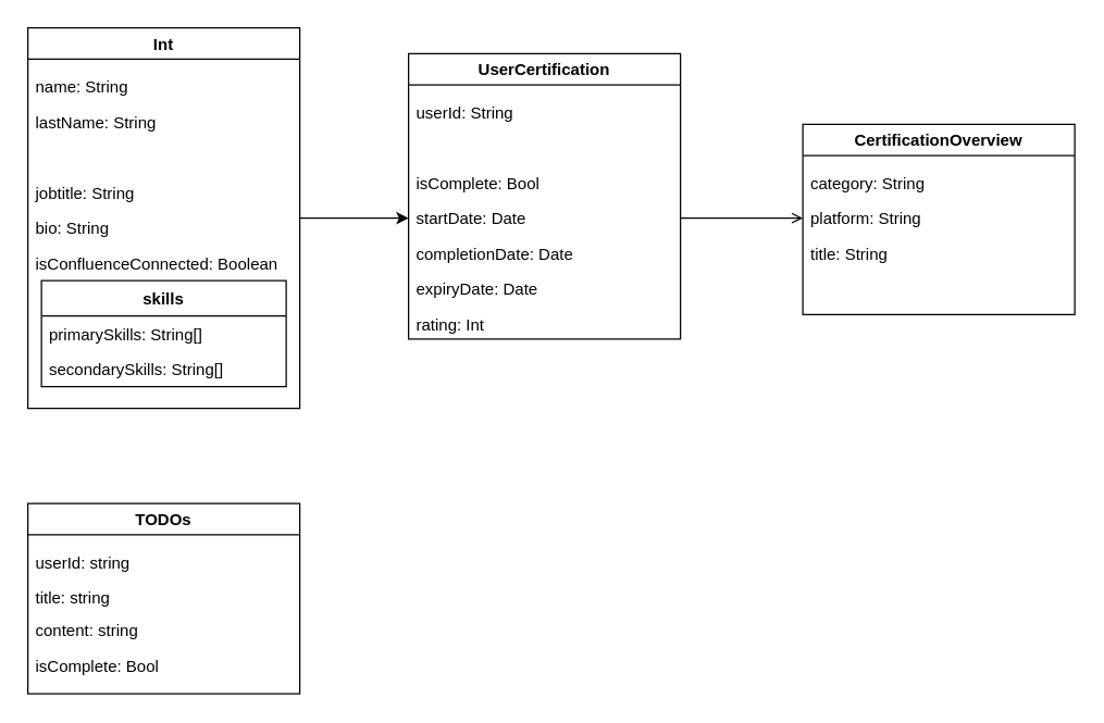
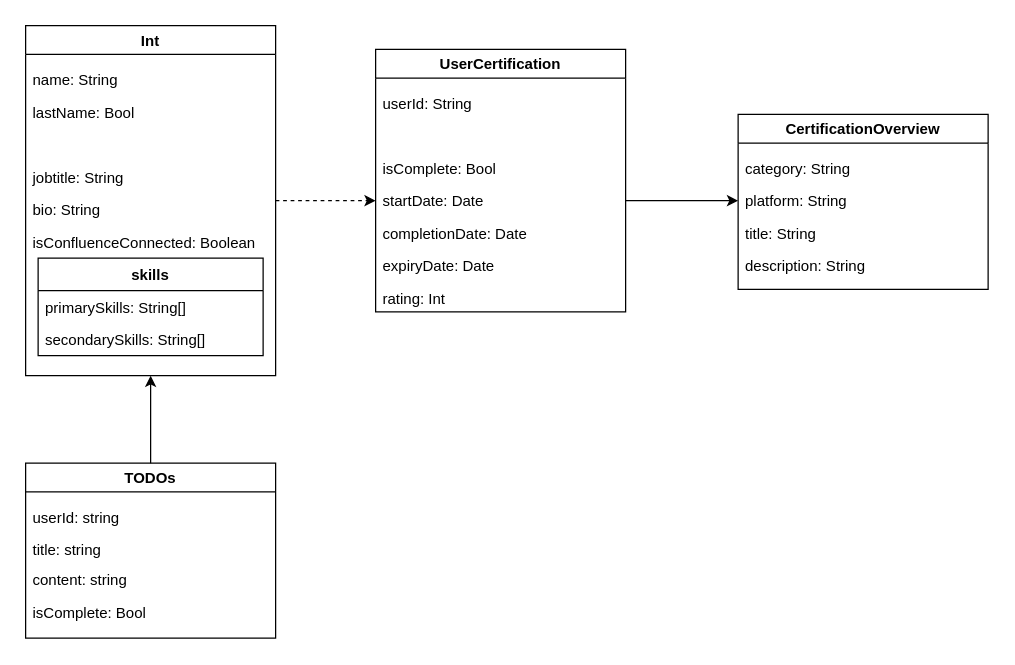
- <mxCell id="5" value="lastName: String" style="text;strokeColor=none;fillColor=none;align=left;verticalAlign=top;spacingLeft=4;spacingRight=4;overflow=hidden;rotatable=0;points=[[0,0.5],[1,0.5]];portConstraint=eastwest;" parent="3" vertex="1"><mxGeometry y="56" width="200" height="26" as="geometry" /></mxCell>
+ <mxCell id="5" value="lastName: Bool" style="text;strokeColor=none;fillColor=none;align=left;verticalAlign=top;spacingLeft=4;spacingRight=4;overflow=hidden;rotatable=0;points=[[0,0.5],[1,0.5]];portConstraint=eastwest;" parent="3" vertex="1"><mxGeometry y="56" width="200" height="26" as="geometry" /></mxCell>
- <mxCell id="2" style="edgeStyle=orthogonalEdgeStyle;rounded=0;orthogonalLoop=1;jettySize=auto;html=1;entryX=0;entryY=0.5;entryDx=0;entryDy=0;" parent="1" source="3" target="28" edge="1"><mxGeometry relative="1" as="geometry" /></mxCell>
+ <mxCell id="2" style="edgeStyle=orthogonalEdgeStyle;rounded=0;orthogonalLoop=1;jettySize=auto;html=1;entryX=0;entryY=0.5;entryDx=0;entryDy=0;dashed=1;" parent="1" source="3" target="28" edge="1"><mxGeometry relative="1" as="geometry" /></mxCell>
- <mxCell id="29" style="edgeStyle=orthogonalEdgeStyle;rounded=0;orthogonalLoop=1;jettySize=auto;html=1;entryX=0;entryY=0.5;entryDx=0;entryDy=0;exitX=1;exitY=0.5;exitDx=0;exitDy=0;endArrow=open;" parent="1" source="28" target="19" edge="1"><mxGeometry relative="1" as="geometry" /></mxCell>
+ <mxCell id="29" style="edgeStyle=orthogonalEdgeStyle;rounded=0;orthogonalLoop=1;jettySize=auto;html=1;entryX=0;entryY=0.5;entryDx=0;entryDy=0;exitX=1;exitY=0.5;exitDx=0;exitDy=0;" parent="1" source="28" target="19" edge="1"><mxGeometry relative="1" as="geometry" /></mxCell>
+ <mxCell id="21" value="description: String&#10;" style="text;strokeColor=none;fillColor=none;align=left;verticalAlign=top;spacingLeft=4;spacingRight=4;overflow=hidden;rotatable=0;points=[[0,0.5],[1,0.5]];portConstraint=eastwest;" parent="17" vertex="1"><mxGeometry y="108" width="200" height="26" as="geometry" /></mxCell>
+ <mxCell id="30" style="edgeStyle=orthogonalEdgeStyle;rounded=0;orthogonalLoop=1;jettySize=auto;html=1;exitX=0.5;exitY=0;exitDx=0;exitDy=0;entryX=0.5;entryY=1;entryDx=0;entryDy=0;" parent="1" source="12" target="3" edge="1"><mxGeometry relative="1" as="geometry"><mxPoint x="100" y="330" as="targetPoint" /></mxGeometry></mxCell>
